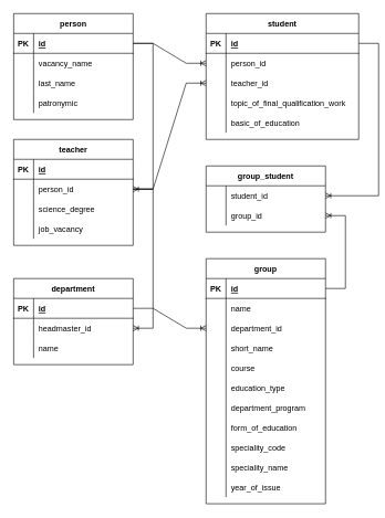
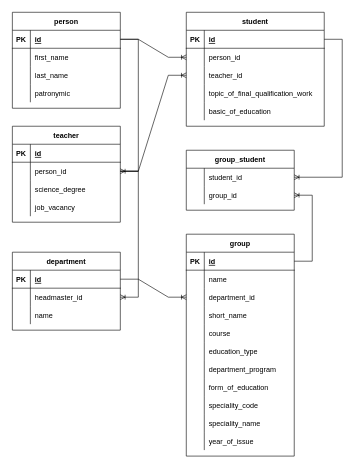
- <mxCell id="8" value="vacancy_name" style="shape=partialRectangle;connectable=0;fillColor=none;top=0;left=0;bottom=0;right=0;align=left;spacingLeft=6;overflow=hidden;" parent="6" vertex="1"><mxGeometry x="30" width="150" height="30" as="geometry"><mxRectangle width="150" height="30" as="alternateBounds" /></mxGeometry></mxCell>
+ <mxCell id="8" value="first_name" style="shape=partialRectangle;connectable=0;fillColor=none;top=0;left=0;bottom=0;right=0;align=left;spacingLeft=6;overflow=hidden;" parent="6" vertex="1"><mxGeometry x="30" width="150" height="30" as="geometry"><mxRectangle width="150" height="30" as="alternateBounds" /></mxGeometry></mxCell>
